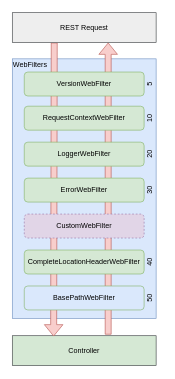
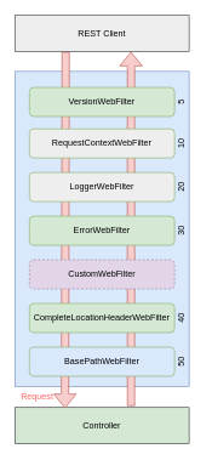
- <mxCell id="19" value="REST Request" style="rounded=0;whiteSpace=wrap;html=1;align=center;fillColor=#eeeeee;strokeColor=#36393d;" parent="1" vertex="1"><mxGeometry x="20" y="20" width="240" height="50" as="geometry" /></mxCell>
+ <mxCell id="19" value="REST Client" style="rounded=0;whiteSpace=wrap;html=1;align=center;fillColor=#eeeeee;strokeColor=#36393d;" parent="1" vertex="1"><mxGeometry x="20" y="20" width="240" height="50" as="geometry" /></mxCell>
- <mxCell id="13" value="WebFilters" style="text;html=1;strokeColor=none;fillColor=none;align=center;verticalAlign=middle;whiteSpace=wrap;rounded=0;fontColor=#000000;" parent="1" vertex="1"><mxGeometry x="30" y="97" width="40" height="20" as="geometry" /></mxCell>
- <mxCell id="7" value="&lt;div style=&quot;text-align: left&quot;&gt;&lt;span style=&quot;text-align: center&quot;&gt;RequestContextWebFilter&lt;/span&gt;&lt;br&gt;&lt;/div&gt;" style="rounded=1;whiteSpace=wrap;html=1;rotation=0;align=center;fillColor=#d5e8d4;strokeColor=#82b366;" parent="1" vertex="1"><mxGeometry x="40" y="176" width="200" height="40" as="geometry" /></mxCell>
+ <mxCell id="7" value="&lt;div style=&quot;text-align: left&quot;&gt;&lt;span style=&quot;text-align: center&quot;&gt;RequestContextWebFilter&lt;/span&gt;&lt;br&gt;&lt;/div&gt;" style="rounded=1;whiteSpace=wrap;html=1;rotation=0;align=center;fillColor=#eeeeee;strokeColor=#82b366;" parent="1" vertex="1"><mxGeometry x="40" y="176" width="200" height="40" as="geometry" /></mxCell>
- <mxCell id="6" value="&lt;div style=&quot;text-align: left&quot;&gt;&lt;span&gt;LoggerWebFilter&lt;/span&gt;&lt;br&gt;&lt;/div&gt;" style="rounded=1;whiteSpace=wrap;html=1;align=center;fillColor=#d5e8d4;strokeColor=#82b366;" parent="1" vertex="1"><mxGeometry x="40" y="236" width="200" height="40" as="geometry" /></mxCell>
+ <mxCell id="6" value="&lt;div style=&quot;text-align: left&quot;&gt;&lt;span&gt;LoggerWebFilter&lt;/span&gt;&lt;br&gt;&lt;/div&gt;" style="rounded=1;whiteSpace=wrap;html=1;align=center;fillColor=#eeeeee;strokeColor=#82b366;" parent="1" vertex="1"><mxGeometry x="40" y="236" width="200" height="40" as="geometry" /></mxCell>
+ <mxCell id="12" value="Request" style="text;html=1;strokeColor=none;fillColor=none;align=center;verticalAlign=middle;whiteSpace=wrap;rounded=0;fontColor=#FF6666;" parent="1" vertex="1"><mxGeometry x="31" y="535" width="40" height="20" as="geometry" /></mxCell>
